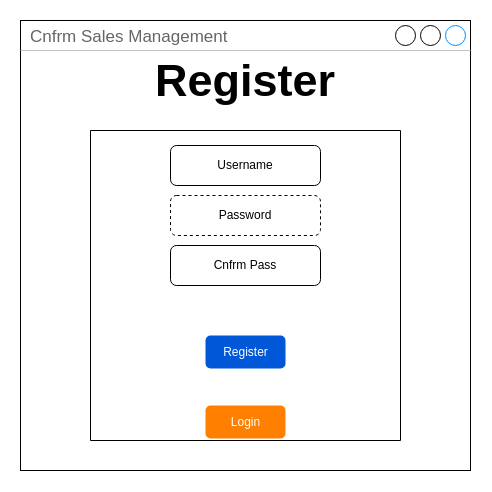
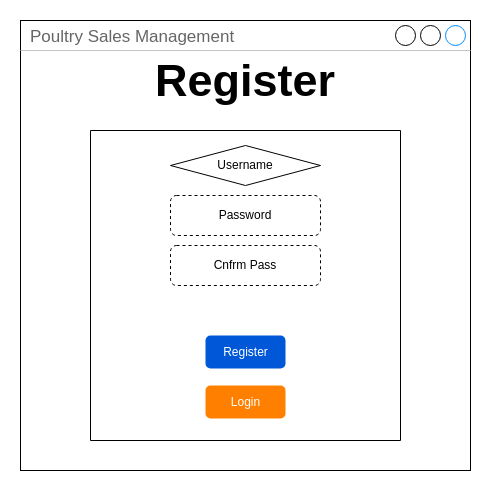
- <mxCell id="2" value="Cnfrm Sales Management" style="strokeWidth=1;shadow=0;dashed=0;align=center;html=1;shape=mxgraph.mockup.containers.window;align=left;verticalAlign=top;spacingLeft=8;strokeColor2=#008cff;strokeColor3=#c4c4c4;fontColor=#666666;mainText=;fontSize=17;labelBackgroundColor=none;" vertex="1" parent="1"><mxGeometry x="20" y="20" width="450" height="450" as="geometry" /></mxCell>
+ <mxCell id="2" value="Poultry Sales Management" style="strokeWidth=1;shadow=0;dashed=0;align=center;html=1;shape=mxgraph.mockup.containers.window;align=left;verticalAlign=top;spacingLeft=8;strokeColor2=#008cff;strokeColor3=#c4c4c4;fontColor=#666666;mainText=;fontSize=17;labelBackgroundColor=none;" vertex="1" parent="1"><mxGeometry x="20" y="20" width="450" height="450" as="geometry" /></mxCell>
- <mxCell id="8" value="Username" style="rounded=1;whiteSpace=wrap;html=1;" vertex="1" parent="1"><mxGeometry x="170" y="145" width="150" height="40" as="geometry" /></mxCell>
+ <mxCell id="8" value="Username" style="rhombus;whiteSpace=wrap;html=1;" vertex="1" parent="1"><mxGeometry x="170" y="145" width="150" height="40" as="geometry" /></mxCell>
- <mxCell id="7" value="Cnfrm Pass" style="rounded=1;whiteSpace=wrap;html=1;" vertex="1" parent="3"><mxGeometry x="80" y="115" width="150" height="40" as="geometry" /></mxCell>
+ <mxCell id="7" value="Cnfrm Pass" style="rounded=1;whiteSpace=wrap;html=1;dashed=1;" vertex="1" parent="3"><mxGeometry x="80" y="115" width="150" height="40" as="geometry" /></mxCell>
- <mxCell id="5" value="Login" style="rounded=1;align=center;strokeColor=none;html=1;fontColor=#ffffff;fontSize=12;fillColor=#FF8000;" vertex="1" parent="3"><mxGeometry x="115" y="275" width="80" height="33" as="geometry" /></mxCell>
+ <mxCell id="5" value="Login" style="rounded=1;align=center;strokeColor=none;html=1;fontColor=#ffffff;fontSize=12;fillColor=#FF8000;" vertex="1" parent="3"><mxGeometry x="115" y="255" width="80" height="33" as="geometry" /></mxCell>
